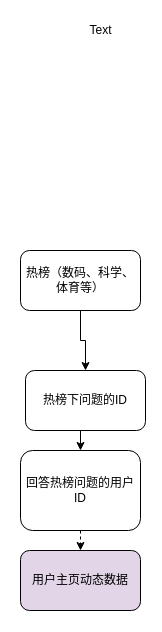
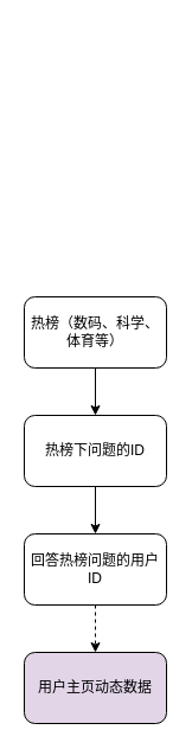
- <mxCell id="9" value="Text" style="text;html=1;align=center;verticalAlign=middle;resizable=0;points=[];autosize=1;" vertex="1" parent="1"><mxGeometry x="80" y="20" width="40" height="20" as="geometry" /></mxCell>
- <mxCell id="5" value="热榜下问题的ID" style="rounded=1;whiteSpace=wrap;html=1;" vertex="1" parent="1"><mxGeometry x="25" y="370" width="120" height="60" as="geometry" /></mxCell>
+ <mxCell id="5" value="热榜下问题的ID" style="rounded=1;whiteSpace=wrap;html=1;" vertex="1" parent="1"><mxGeometry x="20" y="350" width="120" height="60" as="geometry" /></mxCell>
- <mxCell id="7" value="回答热榜问题的用户ID" style="rounded=1;whiteSpace=wrap;html=1;" vertex="1" parent="1"><mxGeometry x="20" y="450" width="120" height="80" as="geometry" /></mxCell>
+ <mxCell id="7" value="回答热榜问题的用户ID" style="rounded=1;whiteSpace=wrap;html=1;" vertex="1" parent="1"><mxGeometry x="20" y="450" width="120" height="60" as="geometry" /></mxCell>
